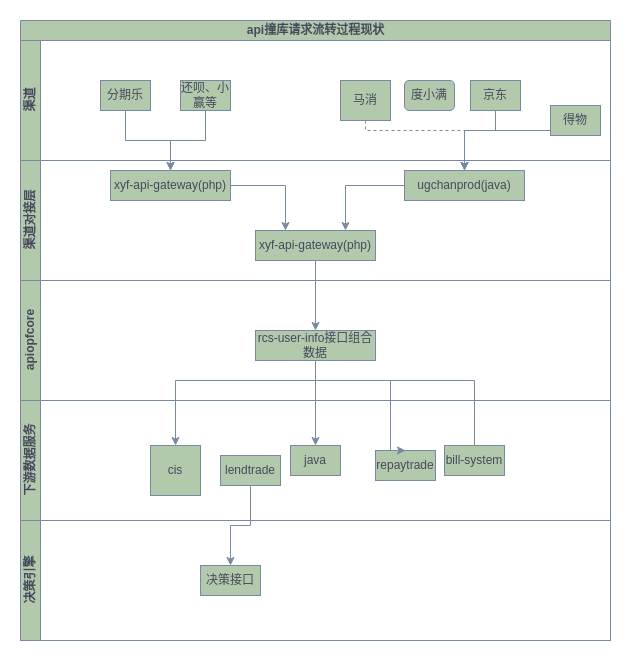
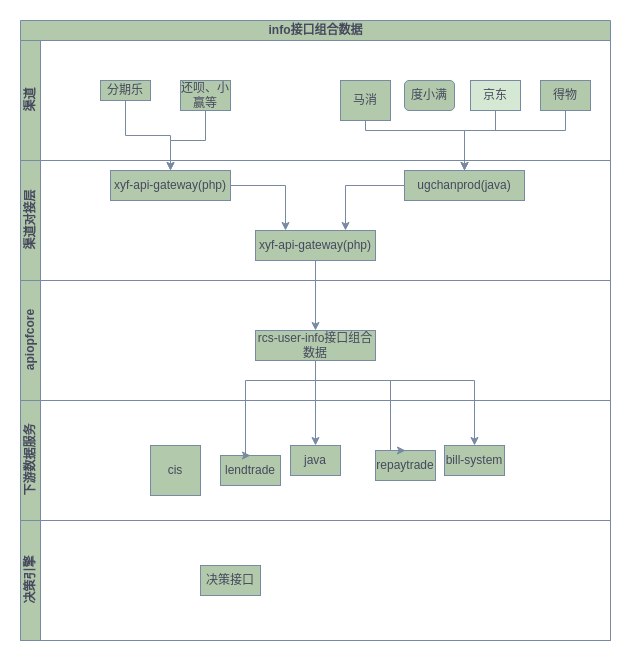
- <mxCell id="2" value="api撞库请求流转过程现状" style="swimlane;childLayout=stackLayout;resizeParent=1;resizeParentMax=0;horizontal=1;startSize=20;horizontalStack=0;html=1;strokeColor=#788AA3;fontColor=#46495D;fillColor=#B2C9AB;" vertex="1" parent="1"><mxGeometry x="20" y="20" width="590" height="620" as="geometry" /></mxCell>
+ <mxCell id="2" value="info接口组合数据" style="swimlane;childLayout=stackLayout;resizeParent=1;resizeParentMax=0;horizontal=1;startSize=20;horizontalStack=0;html=1;strokeColor=#788AA3;fontColor=#46495D;fillColor=#B2C9AB;" vertex="1" parent="1"><mxGeometry x="20" y="20" width="590" height="620" as="geometry" /></mxCell>
- <mxCell id="4" value="分期乐" style="rounded=0;whiteSpace=wrap;html=1;strokeColor=#788AA3;fontColor=#46495D;fillColor=#B2C9AB;" vertex="1" parent="3"><mxGeometry x="80" y="40" width="50" height="30" as="geometry" /></mxCell>
+ <mxCell id="4" value="分期乐" style="rounded=0;whiteSpace=wrap;html=1;strokeColor=#788AA3;fontColor=#46495D;fillColor=#B2C9AB;" vertex="1" parent="3"><mxGeometry x="80" y="40" width="50" height="20" as="geometry" /></mxCell>
- <mxCell id="8" value="京东" style="rounded=0;whiteSpace=wrap;html=1;strokeColor=#788AA3;fontColor=#46495D;fillColor=#B2C9AB;" vertex="1" parent="3"><mxGeometry x="450" y="40" width="50" height="30" as="geometry" /></mxCell>
+ <mxCell id="8" value="京东" style="rounded=0;whiteSpace=wrap;html=1;strokeColor=#788AA3;fontColor=#46495D;fillColor=#d5e8d4;" vertex="1" parent="3"><mxGeometry x="450" y="40" width="50" height="30" as="geometry" /></mxCell>
- <mxCell id="29" style="edgeStyle=orthogonalEdgeStyle;rounded=0;orthogonalLoop=1;jettySize=auto;html=1;entryX=0.5;entryY=0;entryDx=0;entryDy=0;strokeColor=#788AA3;fontColor=#46495D;fillColor=#B2C9AB;" edge="1" parent="2" source="8" target="13"><mxGeometry relative="1" as="geometry"><Array as="points"><mxPoint x="475" y="110" /><mxPoint x="444" y="110" /></Array></mxGeometry></mxCell>
+ <mxCell id="29" style="edgeStyle=orthogonalEdgeStyle;rounded=0;orthogonalLoop=1;jettySize=auto;html=1;entryX=0.5;entryY=0;entryDx=0;entryDy=0;strokeColor=#788AA3;fontColor=#46495D;fillColor=#B2C9AB;endArrow=open;" edge="1" parent="2" source="8" target="13"><mxGeometry relative="1" as="geometry"><Array as="points"><mxPoint x="475" y="110" /><mxPoint x="444" y="110" /></Array></mxGeometry></mxCell>
- <mxCell id="9" value="得物" style="rounded=0;whiteSpace=wrap;html=1;strokeColor=#788AA3;fontColor=#46495D;fillColor=#B2C9AB;" vertex="1" parent="3"><mxGeometry x="530" y="65" width="50" height="30" as="geometry" /></mxCell>
+ <mxCell id="9" value="得物" style="rounded=0;whiteSpace=wrap;html=1;strokeColor=#788AA3;fontColor=#46495D;fillColor=#B2C9AB;" vertex="1" parent="3"><mxGeometry x="520" y="40" width="50" height="30" as="geometry" /></mxCell>
- <mxCell id="28" style="edgeStyle=orthogonalEdgeStyle;rounded=0;orthogonalLoop=1;jettySize=auto;html=1;strokeColor=#788AA3;fontColor=#46495D;fillColor=#B2C9AB;dashed=1;" edge="1" parent="2" source="6" target="13"><mxGeometry relative="1" as="geometry"><Array as="points"><mxPoint x="345" y="110" /><mxPoint x="444" y="110" /></Array></mxGeometry></mxCell>
+ <mxCell id="28" style="edgeStyle=orthogonalEdgeStyle;rounded=0;orthogonalLoop=1;jettySize=auto;html=1;strokeColor=#788AA3;fontColor=#46495D;fillColor=#B2C9AB;" edge="1" parent="2" source="6" target="13"><mxGeometry relative="1" as="geometry"><Array as="points"><mxPoint x="345" y="110" /><mxPoint x="444" y="110" /></Array></mxGeometry></mxCell>
- <mxCell id="33" style="edgeStyle=orthogonalEdgeStyle;rounded=0;orthogonalLoop=1;jettySize=auto;html=1;strokeColor=#788AA3;fontColor=#46495D;fillColor=#B2C9AB;" edge="1" parent="2" source="17" target="19"><mxGeometry relative="1" as="geometry"><Array as="points"><mxPoint x="295" y="360" /><mxPoint x="155" y="360" /></Array></mxGeometry></mxCell>
+ <mxCell id="34" style="edgeStyle=orthogonalEdgeStyle;rounded=0;orthogonalLoop=1;jettySize=auto;html=1;entryX=0.5;entryY=0;entryDx=0;entryDy=0;strokeColor=#788AA3;fontColor=#46495D;fillColor=#B2C9AB;" edge="1" parent="2" source="17" target="20"><mxGeometry relative="1" as="geometry"><Array as="points"><mxPoint x="295" y="360" /><mxPoint x="225" y="360" /></Array></mxGeometry></mxCell>
- <mxCell id="36" style="edgeStyle=orthogonalEdgeStyle;rounded=0;orthogonalLoop=1;jettySize=auto;html=1;strokeColor=#788AA3;fontColor=#46495D;fillColor=#B2C9AB;endArrow=none;" edge="1" parent="2" source="17" target="23"><mxGeometry relative="1" as="geometry"><Array as="points"><mxPoint x="295" y="360" /><mxPoint x="454" y="360" /></Array></mxGeometry></mxCell>
+ <mxCell id="36" style="edgeStyle=orthogonalEdgeStyle;rounded=0;orthogonalLoop=1;jettySize=auto;html=1;strokeColor=#788AA3;fontColor=#46495D;fillColor=#B2C9AB;" edge="1" parent="2" source="17" target="23"><mxGeometry relative="1" as="geometry"><Array as="points"><mxPoint x="295" y="360" /><mxPoint x="454" y="360" /></Array></mxGeometry></mxCell>
- <mxCell id="37" style="edgeStyle=orthogonalEdgeStyle;rounded=0;orthogonalLoop=1;jettySize=auto;html=1;strokeColor=#788AA3;fontColor=#46495D;fillColor=#B2C9AB;" edge="1" parent="2" source="20" target="25"><mxGeometry relative="1" as="geometry" /></mxCell>
